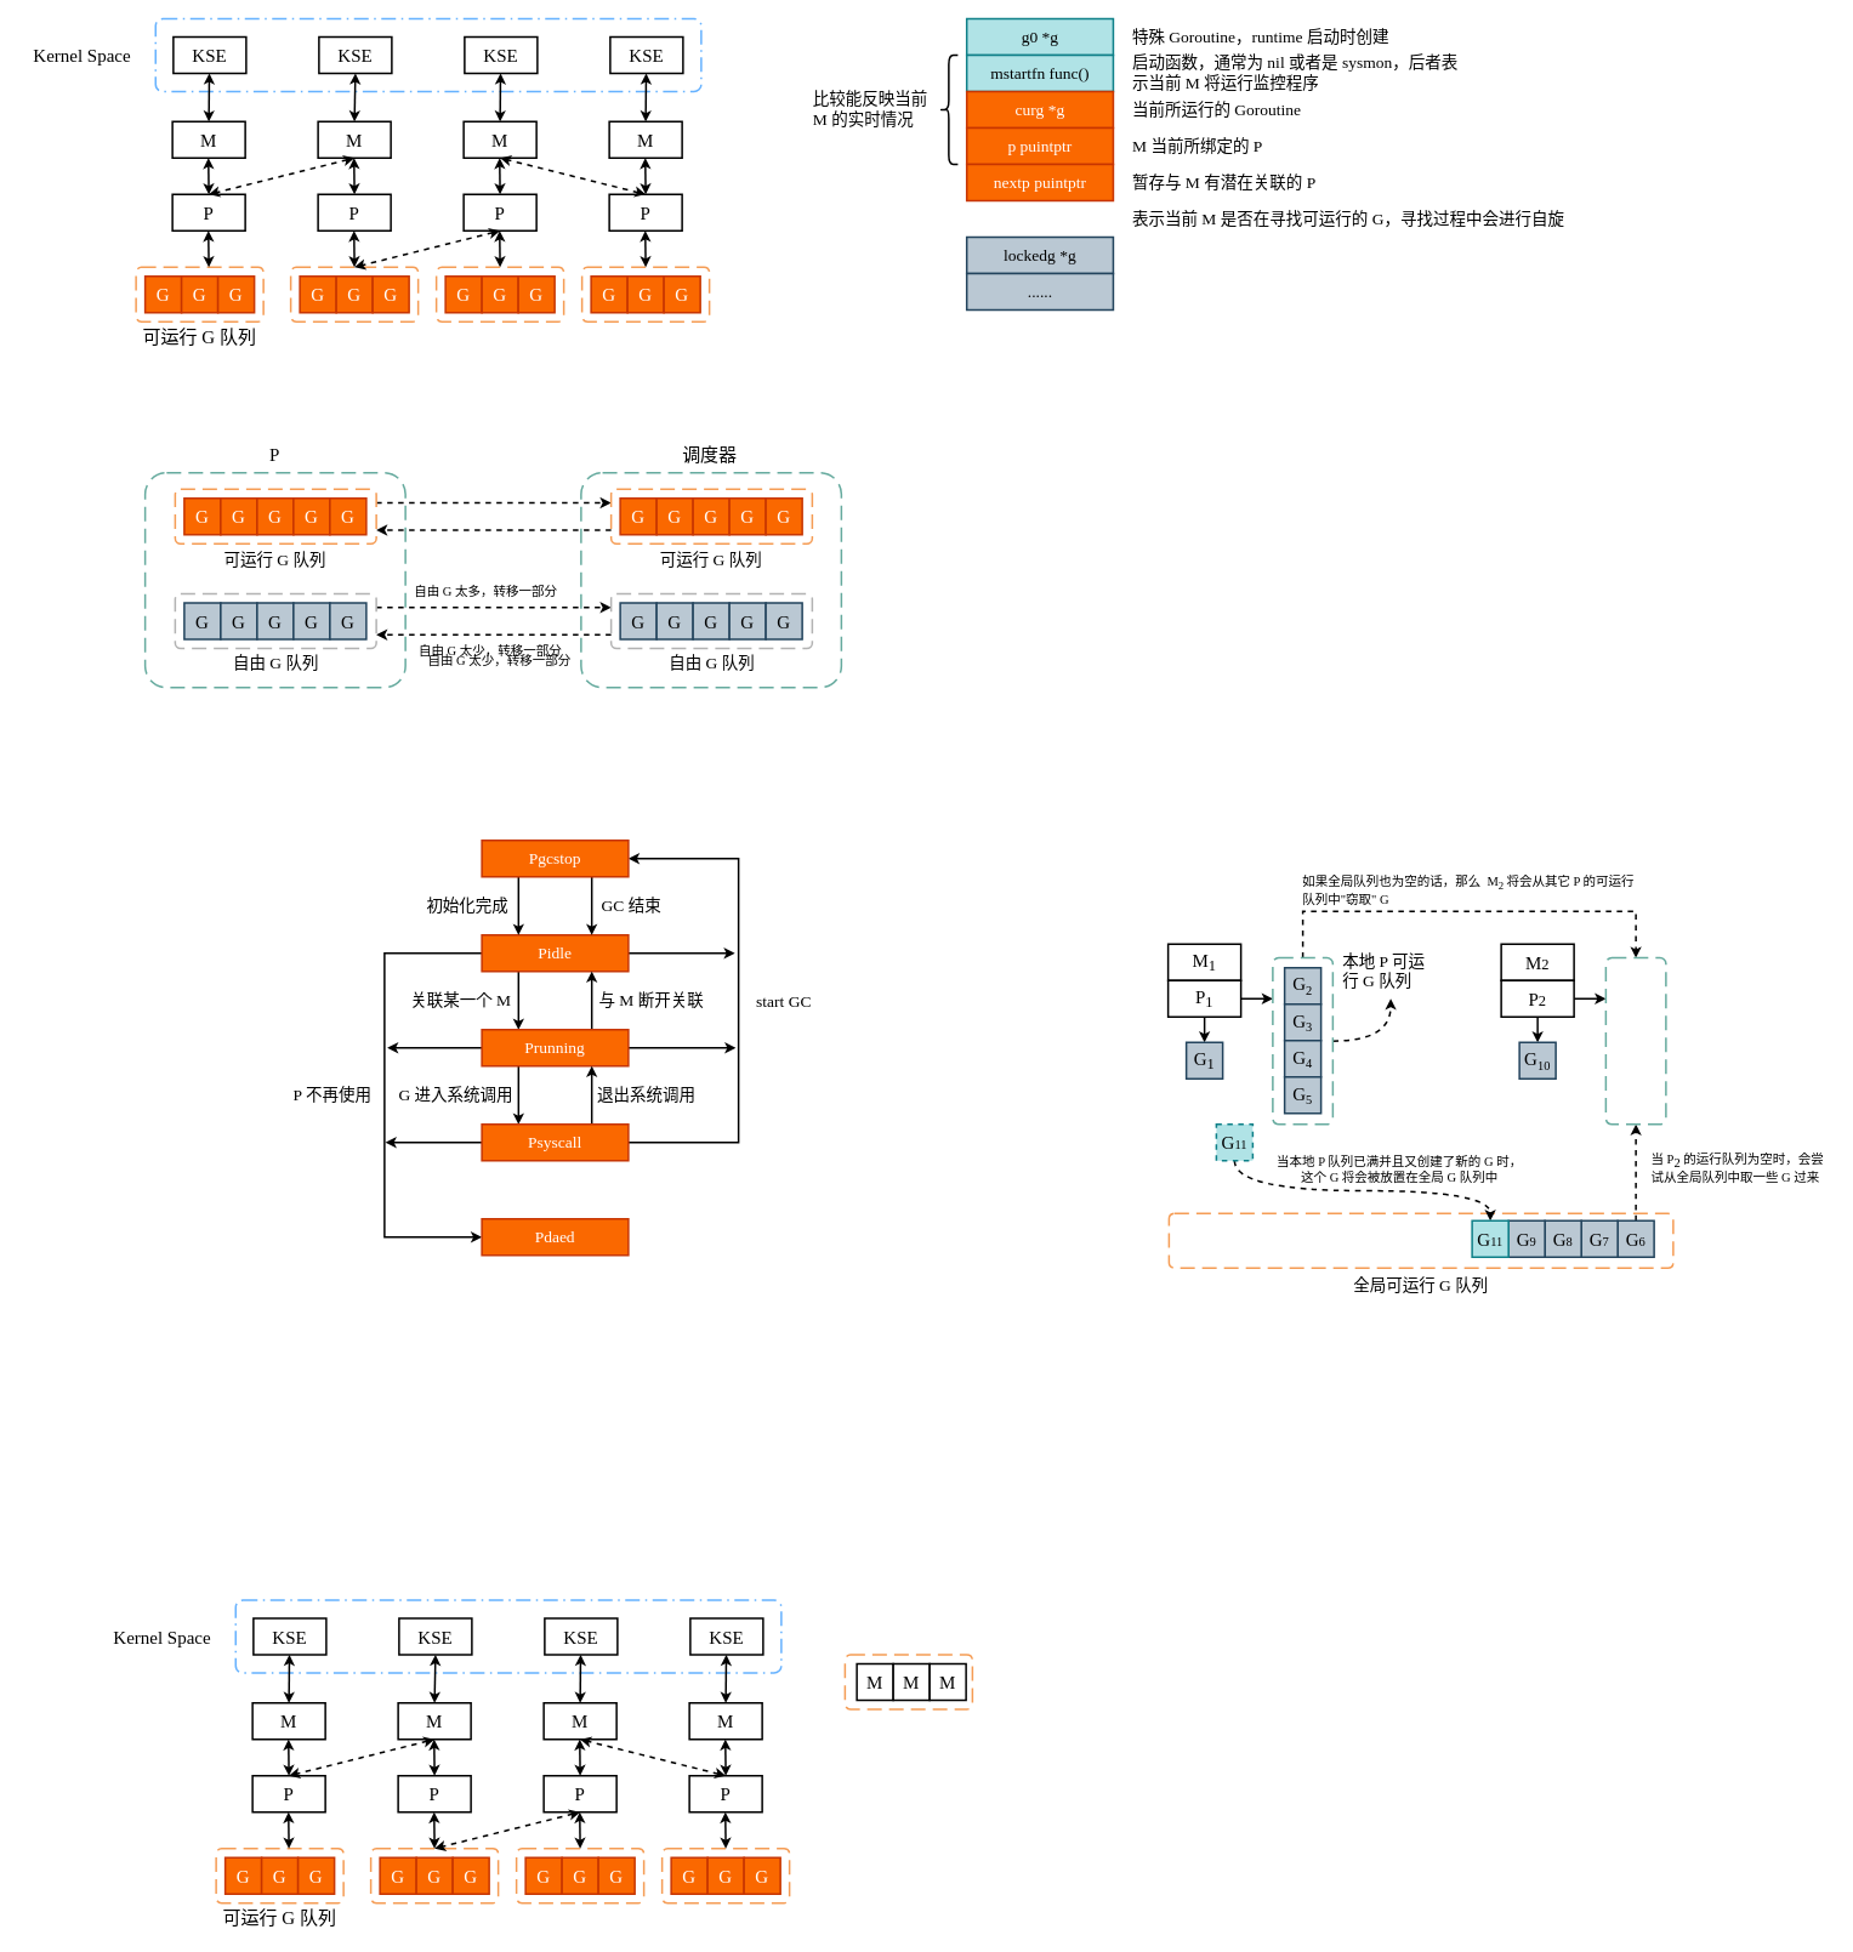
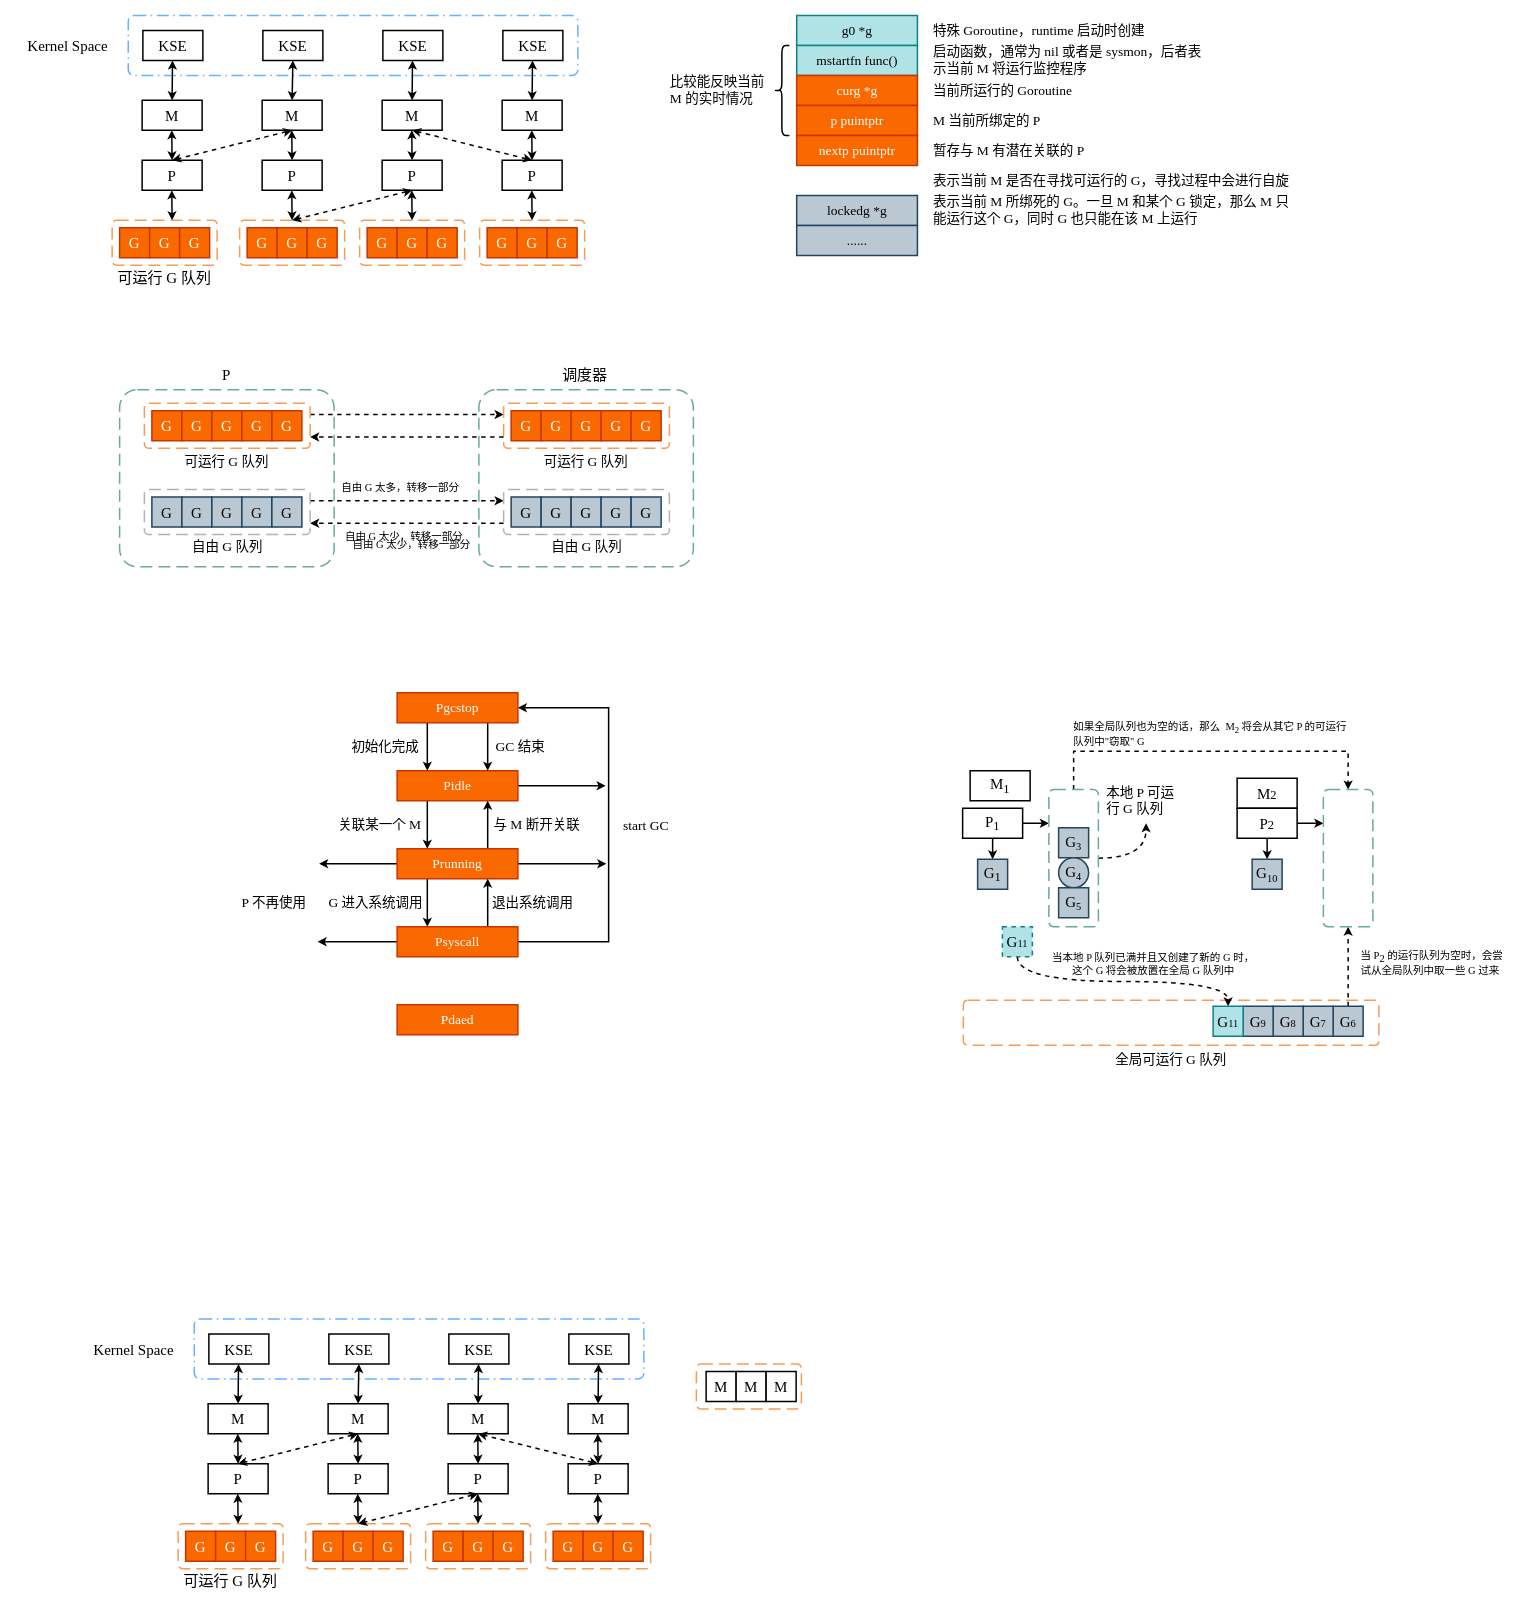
+ <mxCell id="62" value="表示当前 M 所绑死的 G。一旦 M 和某个 G 锁定，那么 M 只能运行这个 G，同时 G 也只能在该 M 上运行&amp;nbsp;" style="text;html=1;strokeColor=none;fillColor=none;align=left;verticalAlign=middle;whiteSpace=wrap;rounded=0;sketch=0;fontFamily=Comic Sans MS;fontSize=18;" vertex="1" parent="1"><mxGeometry x="1242" y="264" width="480" height="32" as="geometry" /></mxCell>
- <mxCell id="128" value="M&lt;sub&gt;1&lt;/sub&gt;" style="rounded=0;whiteSpace=wrap;html=1;sketch=0;strokeWidth=2;fontFamily=Comic Sans MS;fontSize=20;" vertex="1" parent="1"><mxGeometry x="1283" y="1037" width="80" height="40" as="geometry" /></mxCell>
+ <mxCell id="128" value="M&lt;sub&gt;1&lt;/sub&gt;" style="rounded=0;whiteSpace=wrap;html=1;sketch=0;strokeWidth=2;fontFamily=Comic Sans MS;fontSize=20;" vertex="1" parent="1"><mxGeometry x="1293" y="1027" width="80" height="40" as="geometry" /></mxCell>
- <mxCell id="136" value="G&lt;sub&gt;&lt;font style=&quot;font-size: 14px&quot;&gt;2&lt;/font&gt;&lt;/sub&gt;" style="whiteSpace=wrap;html=1;aspect=fixed;sketch=0;fontFamily=Comic Sans MS;fontSize=20;strokeWidth=2;fillColor=#bac8d3;strokeColor=#23445d;" vertex="1" parent="1"><mxGeometry x="1411" y="1063" width="40" height="40" as="geometry" /></mxCell>
- <mxCell id="138" value="G&lt;span style=&quot;font-size: 16.667px&quot;&gt;&lt;sub&gt;4&lt;/sub&gt;&lt;/span&gt;" style="whiteSpace=wrap;html=1;aspect=fixed;sketch=0;fontFamily=Comic Sans MS;fontSize=20;strokeWidth=2;fillColor=#bac8d3;strokeColor=#23445d;" vertex="1" parent="1"><mxGeometry x="1411" y="1143" width="40" height="40" as="geometry" /></mxCell>
+ <mxCell id="138" value="G&lt;span style=&quot;font-size: 16.667px&quot;&gt;&lt;sub&gt;4&lt;/sub&gt;&lt;/span&gt;" style="ellipse;whiteSpace=wrap;html=1;aspect=fixed;sketch=0;fontFamily=Comic Sans MS;fontSize=20;strokeWidth=2;fillColor=#bac8d3;strokeColor=#23445d;" vertex="1" parent="1"><mxGeometry x="1411" y="1143" width="40" height="40" as="geometry" /></mxCell>
- <mxCell id="103" style="edgeStyle=orthogonalEdgeStyle;rounded=0;orthogonalLoop=1;jettySize=auto;html=1;exitX=0;exitY=0.5;exitDx=0;exitDy=0;entryX=0;entryY=0.5;entryDx=0;entryDy=0;fontFamily=Comic Sans MS;fontSize=14;fontColor=#FFFFFF;strokeWidth=2;" edge="1" parent="1" source="105" target="118"><mxGeometry relative="1" as="geometry"><Array as="points"><mxPoint x="422" y="1047" /><mxPoint x="422" y="1359" /></Array></mxGeometry></mxCell>
